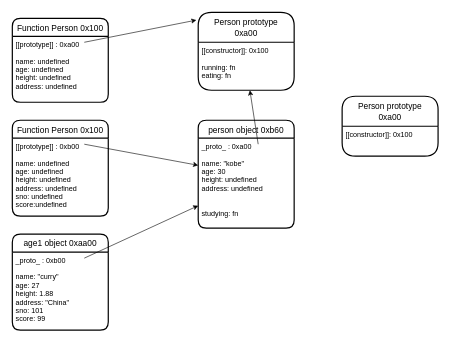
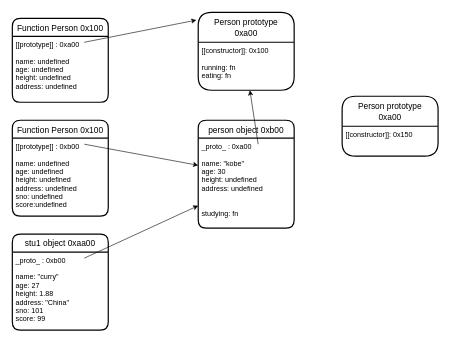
- <mxCell id="12" value="person object 0xb60" style="swimlane;childLayout=stackLayout;horizontal=1;startSize=30;horizontalStack=0;rounded=1;fontSize=14;fontStyle=0;strokeWidth=2;resizeParent=0;resizeLast=1;shadow=0;dashed=0;align=center;" vertex="1" parent="1"><mxGeometry x="330" y="200" width="160" height="180" as="geometry" /></mxCell>
+ <mxCell id="12" value="person object 0xb00" style="swimlane;childLayout=stackLayout;horizontal=1;startSize=30;horizontalStack=0;rounded=1;fontSize=14;fontStyle=0;strokeWidth=2;resizeParent=0;resizeLast=1;shadow=0;dashed=0;align=center;" vertex="1" parent="1"><mxGeometry x="330" y="200" width="160" height="180" as="geometry" /></mxCell>
- <mxCell id="11" value="[[constructor]]: 0x100" style="align=left;strokeColor=none;fillColor=none;spacingLeft=4;fontSize=12;verticalAlign=top;resizable=0;rotatable=0;part=1;" vertex="1" parent="10"><mxGeometry y="50" width="160" height="50" as="geometry" /></mxCell>
+ <mxCell id="11" value="[[constructor]]: 0x150" style="align=left;strokeColor=none;fillColor=none;spacingLeft=4;fontSize=12;verticalAlign=top;resizable=0;rotatable=0;part=1;" vertex="1" parent="10"><mxGeometry y="50" width="160" height="50" as="geometry" /></mxCell>
- <mxCell id="15" value="age1 object 0xaa00" style="swimlane;childLayout=stackLayout;horizontal=1;startSize=30;horizontalStack=0;rounded=1;fontSize=14;fontStyle=0;strokeWidth=2;resizeParent=0;resizeLast=1;shadow=0;dashed=0;align=center;" vertex="1" parent="1"><mxGeometry x="20" y="390" width="160" height="160" as="geometry" /></mxCell>
+ <mxCell id="15" value="stu1 object 0xaa00" style="swimlane;childLayout=stackLayout;horizontal=1;startSize=30;horizontalStack=0;rounded=1;fontSize=14;fontStyle=0;strokeWidth=2;resizeParent=0;resizeLast=1;shadow=0;dashed=0;align=center;" vertex="1" parent="1"><mxGeometry x="20" y="390" width="160" height="160" as="geometry" /></mxCell>
